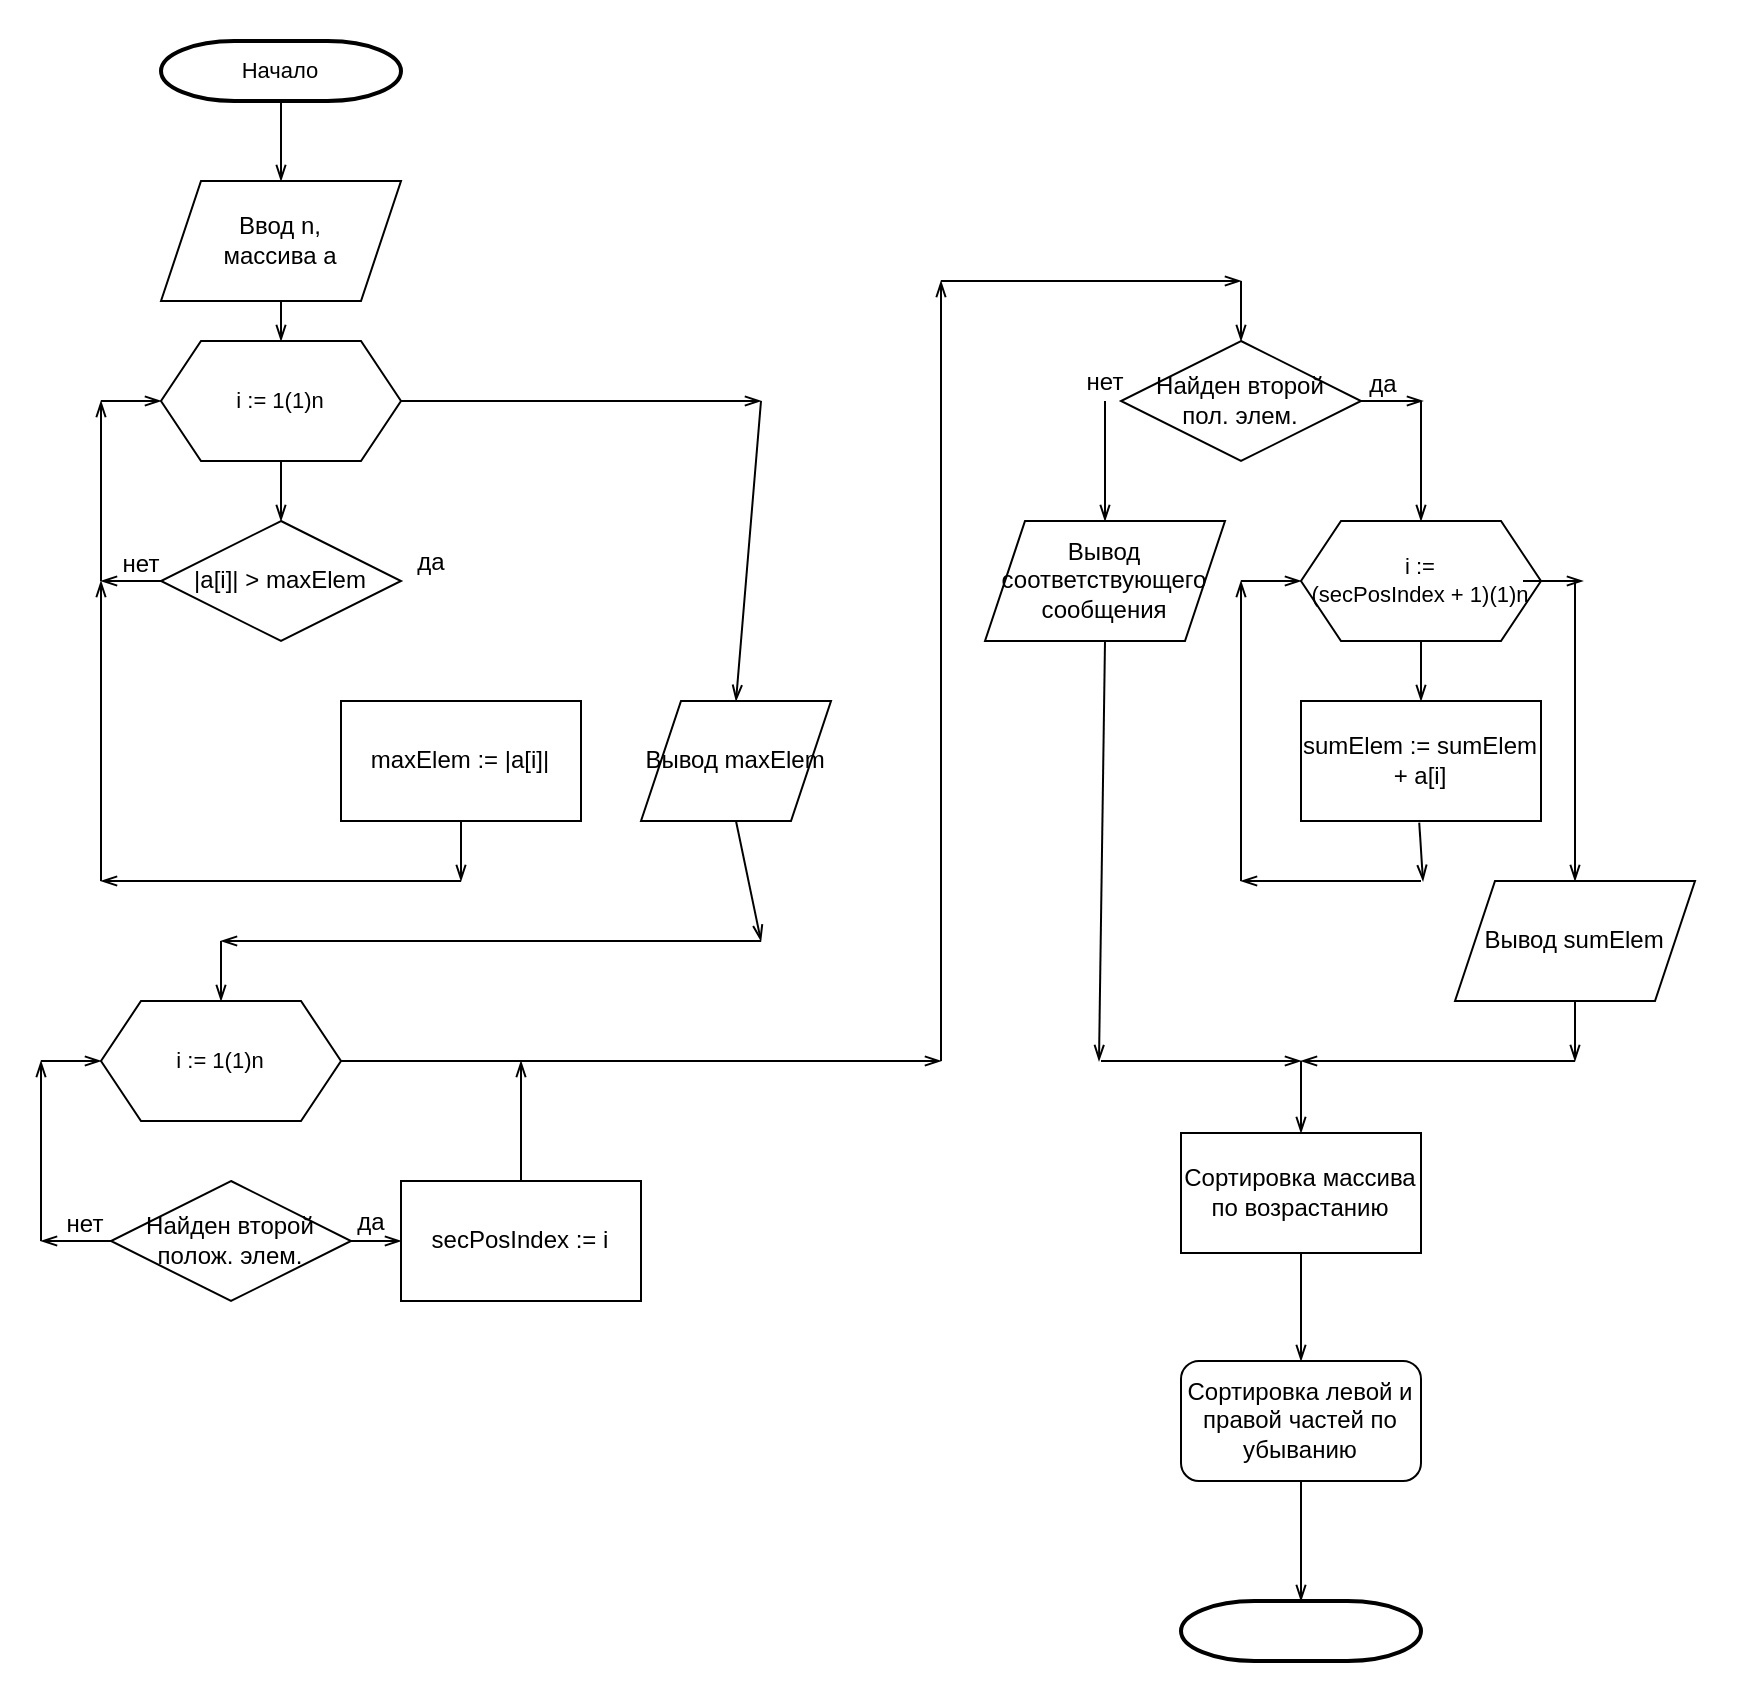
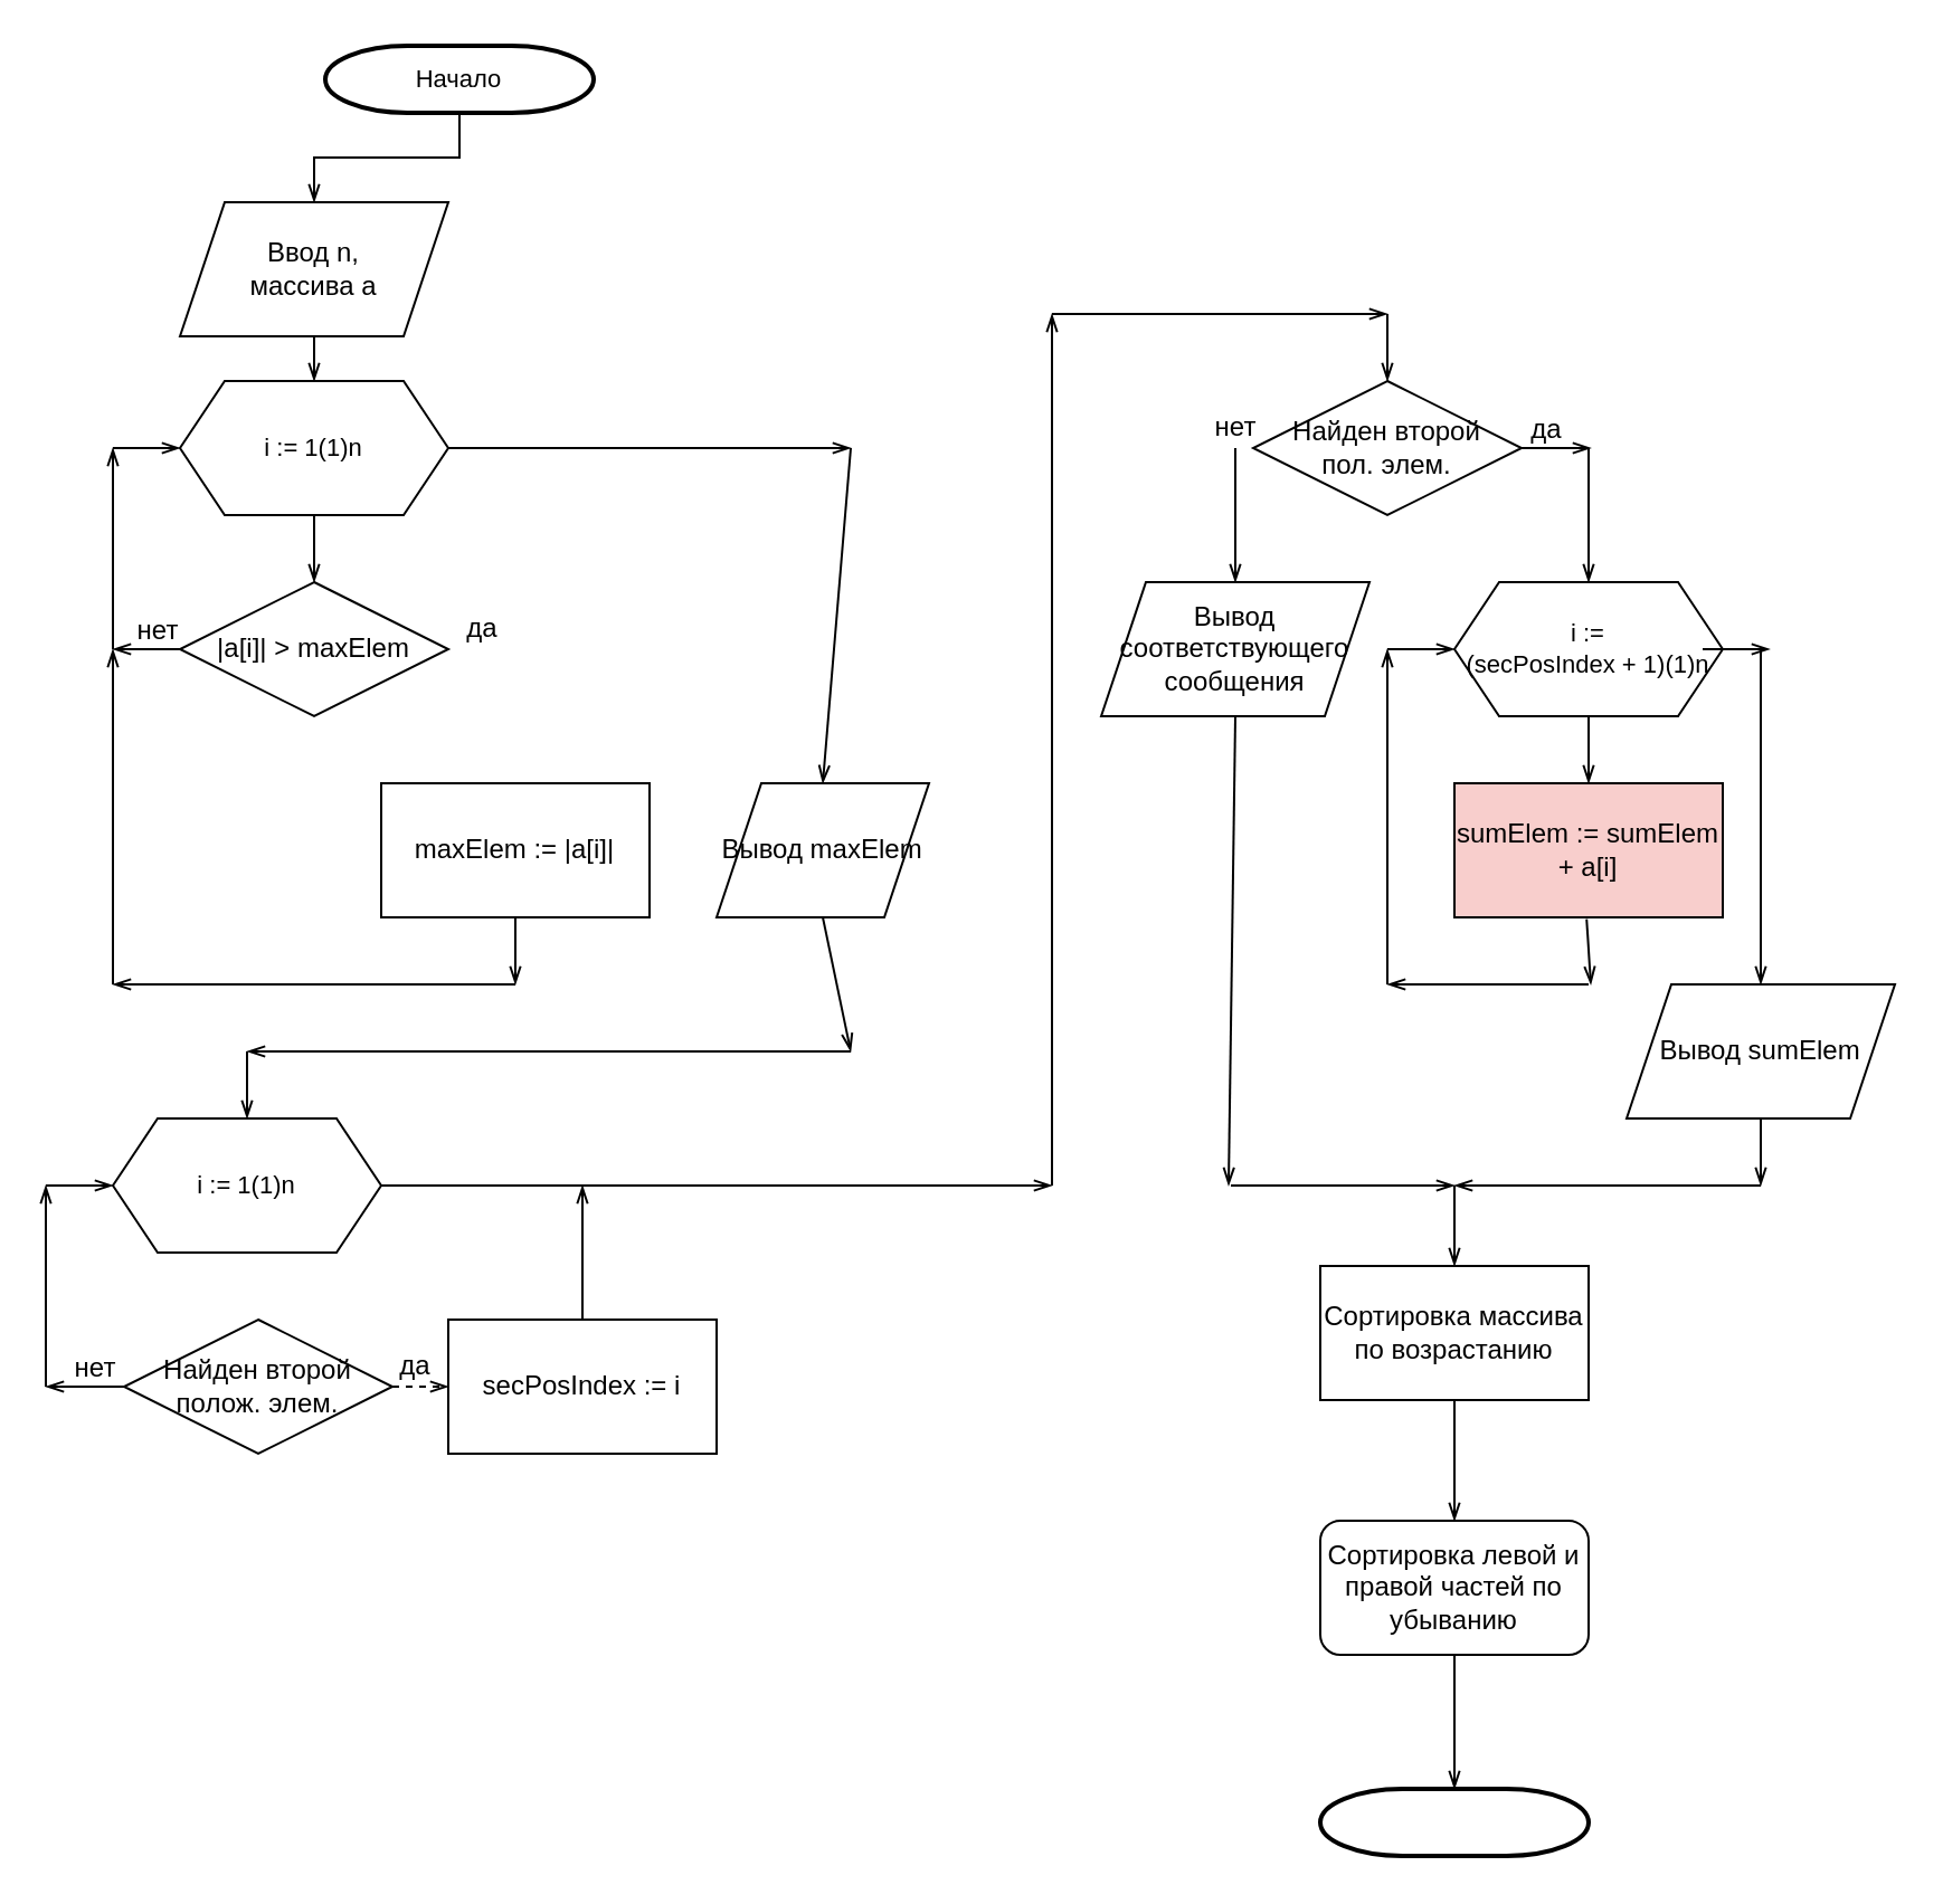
- <mxCell id="3" value="Начало" style="strokeWidth=2;html=1;shape=mxgraph.flowchart.terminator;whiteSpace=wrap;fontSize=11;" vertex="1" parent="1"><mxGeometry x="80" width="120" height="30" as="geometry" y="20" /></mxCell>
+ <mxCell id="3" value="Начало" style="strokeWidth=2;html=1;shape=mxgraph.flowchart.terminator;whiteSpace=wrap;fontSize=11;" vertex="1" parent="1"><mxGeometry x="145" y="20" width="120" height="30" as="geometry" /></mxCell>
- <mxCell id="47" value="sumElem := sumElem + a[i]" style="rounded=0;whiteSpace=wrap;html=1;" vertex="1" parent="1"><mxGeometry x="650" y="350" width="120" height="60" as="geometry" /></mxCell>
+ <mxCell id="47" value="sumElem := sumElem + a[i]" style="rounded=0;whiteSpace=wrap;html=1;fillColor=#f8cecc;" vertex="1" parent="1"><mxGeometry x="650" y="350" width="120" height="60" as="geometry" /></mxCell>
- <mxCell id="27" value="" style="endArrow=openThin;html=1;fontFamily=Times New Roman;fontSize=14;endFill=0;exitX=1;exitY=0.5;exitDx=0;exitDy=0;entryX=0;entryY=0.5;entryDx=0;entryDy=0;" edge="1" parent="1" source="22" target="23"><mxGeometry width="50" height="50" relative="1" as="geometry"><mxPoint x="200" y="670" as="sourcePoint" /><mxPoint x="250" y="620" as="targetPoint" /></mxGeometry></mxCell>
+ <mxCell id="27" value="" style="endArrow=openThin;html=1;fontFamily=Times New Roman;fontSize=14;endFill=0;exitX=1;exitY=0.5;exitDx=0;exitDy=0;entryX=0;entryY=0.5;entryDx=0;entryDy=0;dashed=1;" edge="1" parent="1" source="22" target="23"><mxGeometry width="50" height="50" relative="1" as="geometry"><mxPoint x="200" y="670" as="sourcePoint" /><mxPoint x="250" y="620" as="targetPoint" /></mxGeometry></mxCell>
